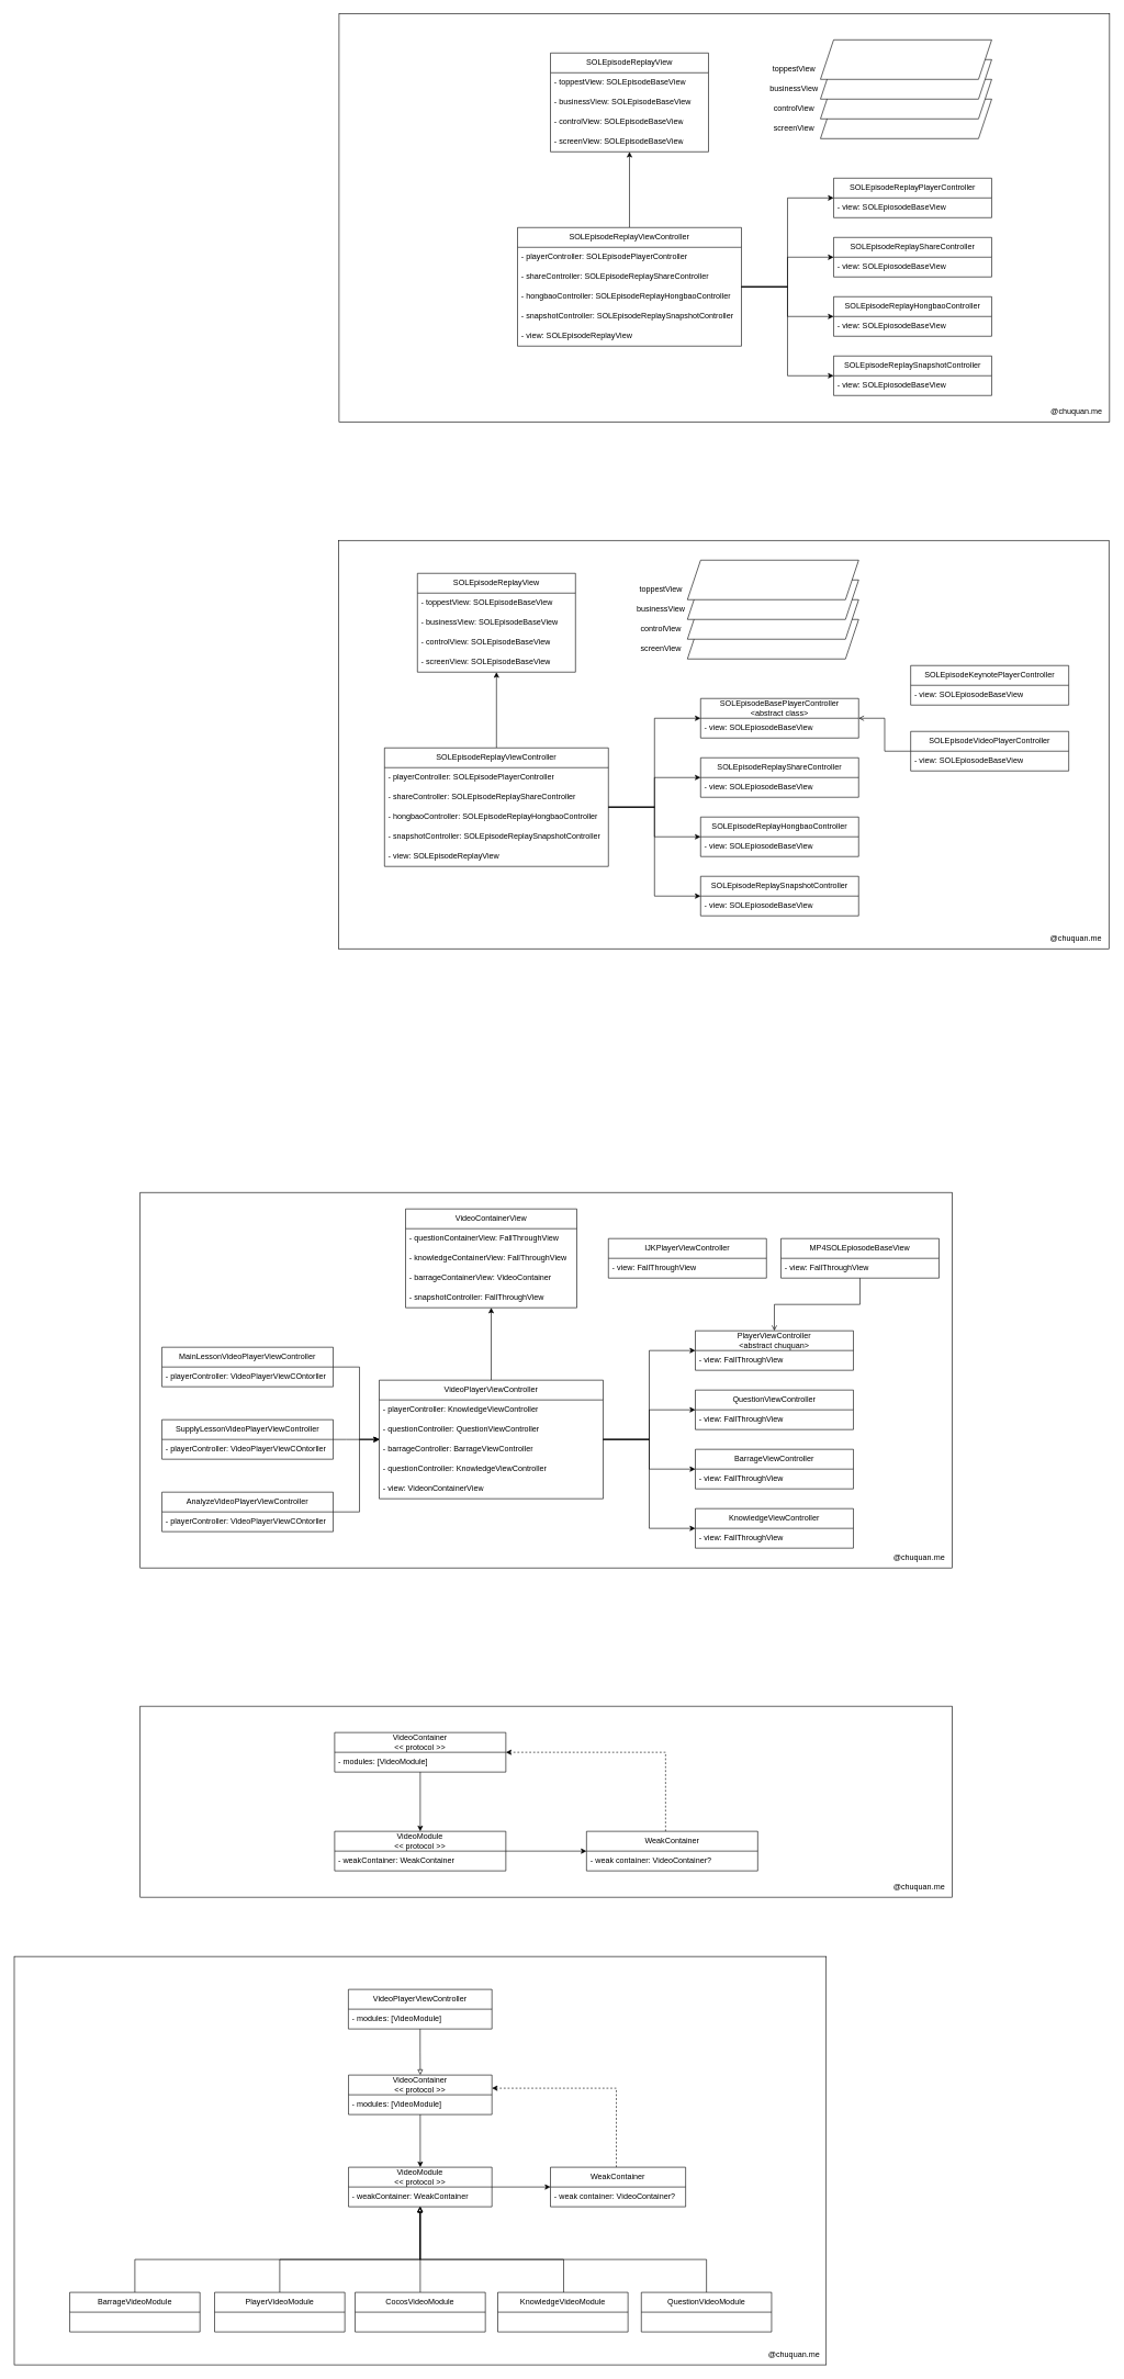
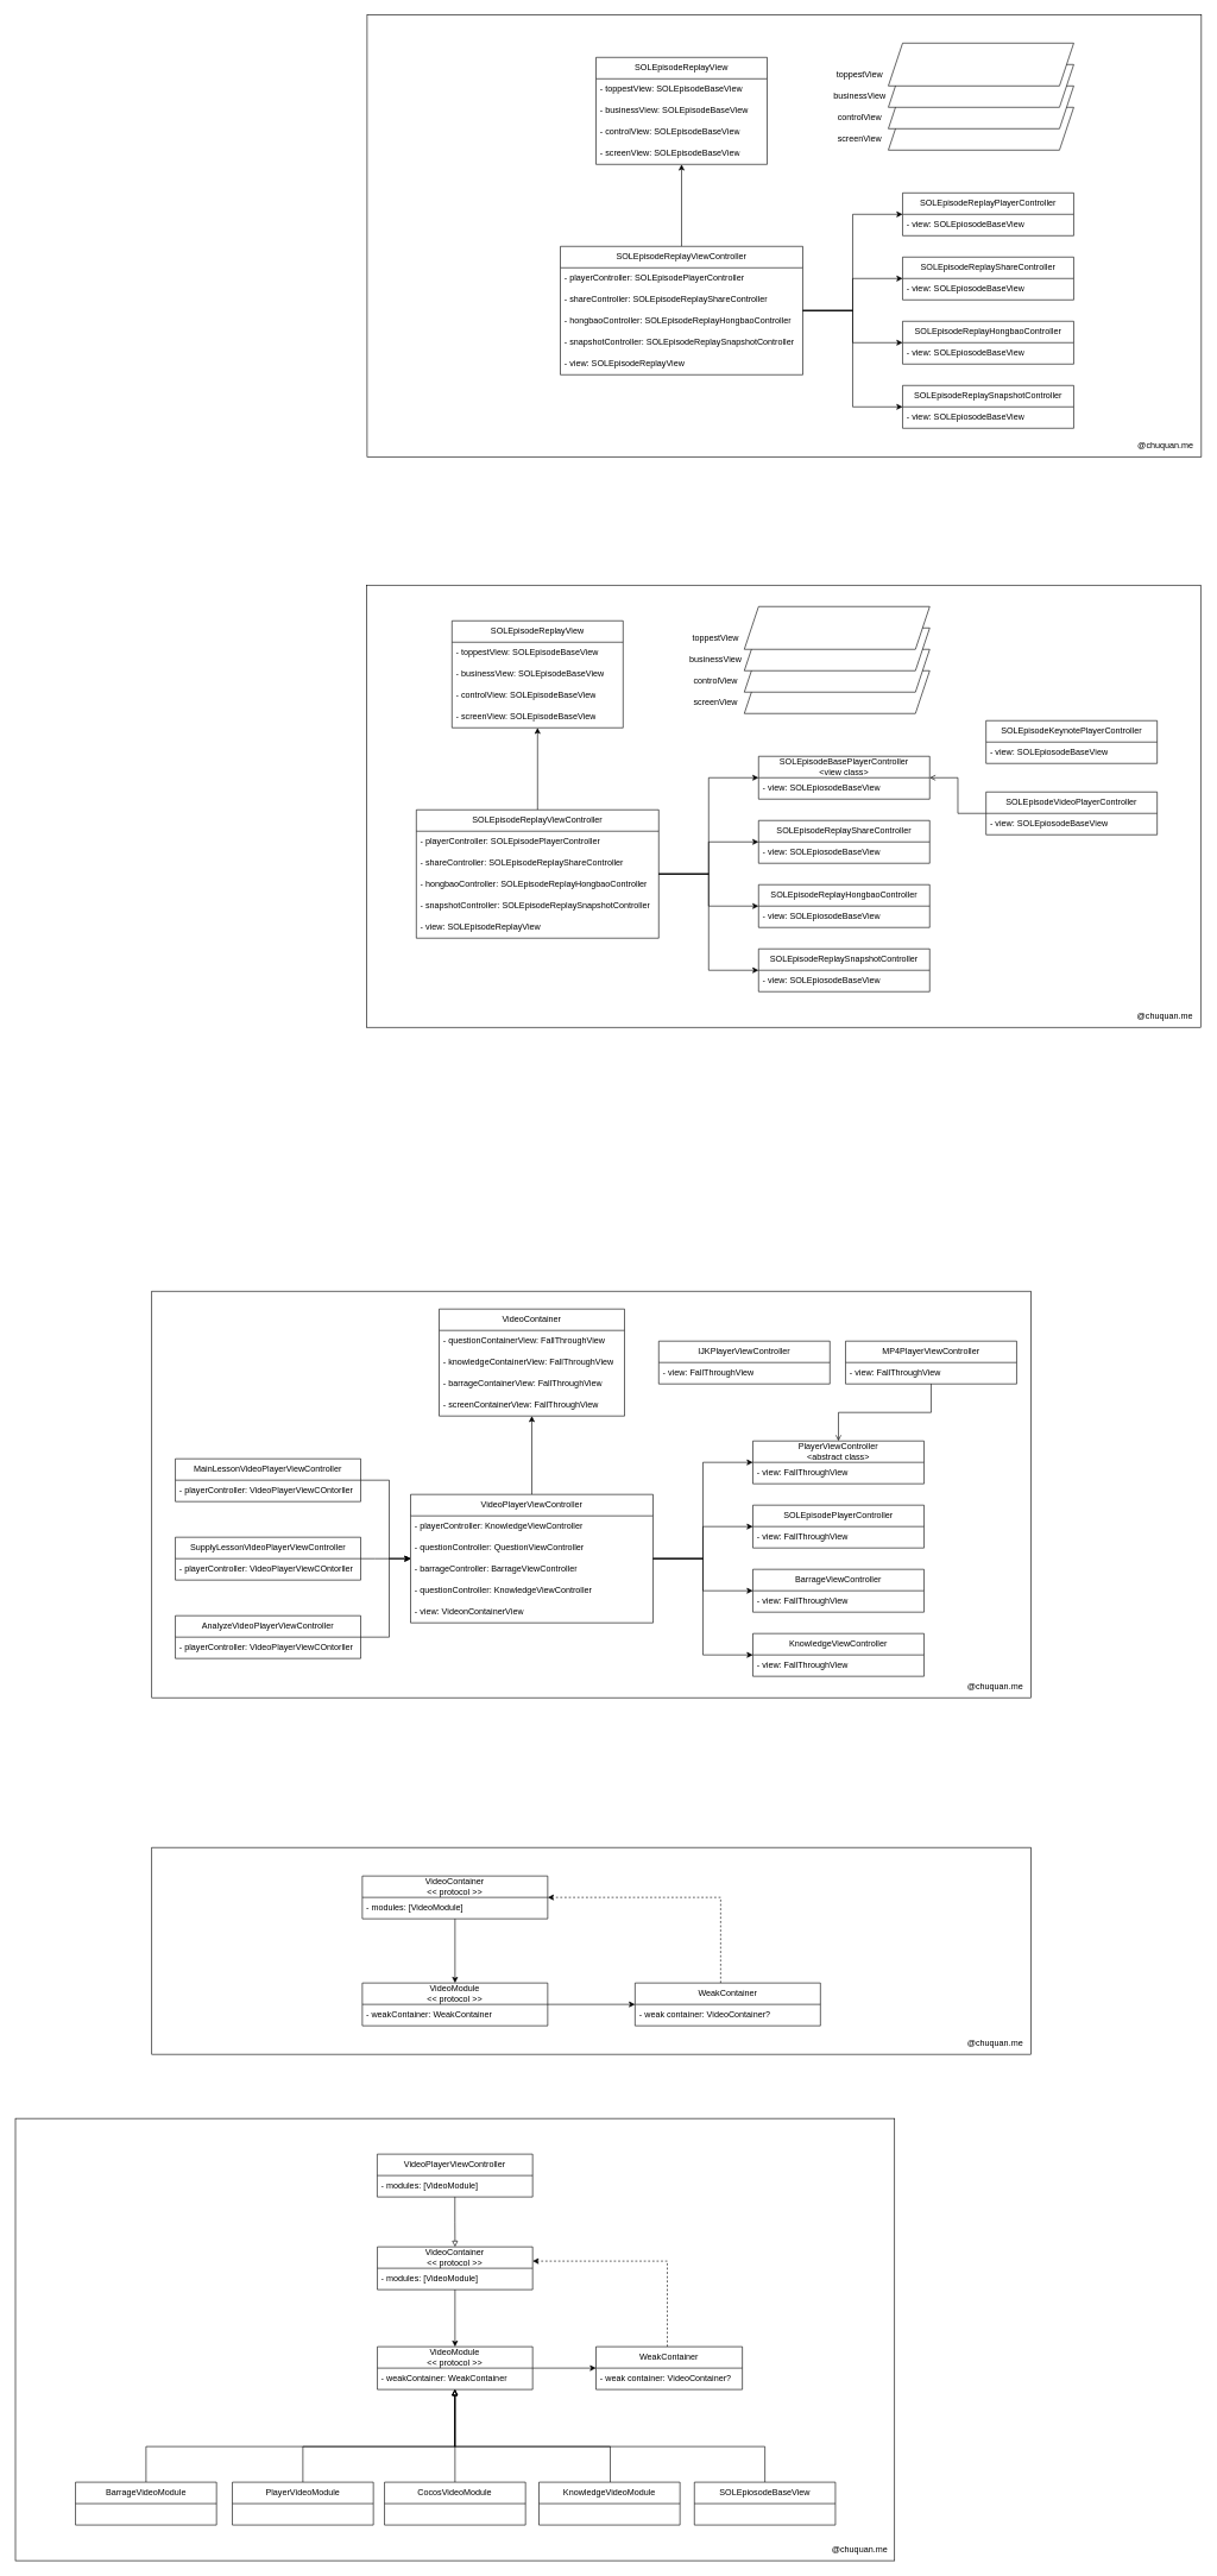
- <mxCell id="56" value="SOLEpisodeBasePlayerController&lt;div&gt;&amp;lt;abstract class&amp;gt;&lt;/div&gt;" style="swimlane;fontStyle=0;childLayout=stackLayout;horizontal=1;startSize=30;horizontalStack=0;resizeParent=1;resizeParentMax=0;resizeLast=0;collapsible=1;marginBottom=0;whiteSpace=wrap;html=1;" vertex="1" parent="1"><mxGeometry x="1063" y="1060" width="240" height="60" as="geometry" /></mxCell>
+ <mxCell id="56" value="SOLEpisodeBasePlayerController&lt;div&gt;&amp;lt;view class&amp;gt;&lt;/div&gt;" style="swimlane;fontStyle=0;childLayout=stackLayout;horizontal=1;startSize=30;horizontalStack=0;resizeParent=1;resizeParentMax=0;resizeLast=0;collapsible=1;marginBottom=0;whiteSpace=wrap;html=1;" vertex="1" parent="1"><mxGeometry x="1063" y="1060" width="240" height="60" as="geometry" /></mxCell>
- <mxCell id="97" value="VideoContainerView" style="swimlane;fontStyle=0;childLayout=stackLayout;horizontal=1;startSize=30;horizontalStack=0;resizeParent=1;resizeParentMax=0;resizeLast=0;collapsible=1;marginBottom=0;whiteSpace=wrap;html=1;" vertex="1" parent="1"><mxGeometry x="615" y="1835" width="260" height="150" as="geometry" /></mxCell>
+ <mxCell id="97" value="VideoContainer" style="swimlane;fontStyle=0;childLayout=stackLayout;horizontal=1;startSize=30;horizontalStack=0;resizeParent=1;resizeParentMax=0;resizeLast=0;collapsible=1;marginBottom=0;whiteSpace=wrap;html=1;" vertex="1" parent="1"><mxGeometry x="615" y="1835" width="260" height="150" as="geometry" /></mxCell>
- <mxCell id="105" value="MP4SOLEpiosodeBaseView" style="swimlane;fontStyle=0;childLayout=stackLayout;horizontal=1;startSize=30;horizontalStack=0;resizeParent=1;resizeParentMax=0;resizeLast=0;collapsible=1;marginBottom=0;whiteSpace=wrap;html=1;" vertex="1" parent="1"><mxGeometry x="1185" y="1880" width="240" height="60" as="geometry" /></mxCell>
+ <mxCell id="105" value="MP4PlayerViewController" style="swimlane;fontStyle=0;childLayout=stackLayout;horizontal=1;startSize=30;horizontalStack=0;resizeParent=1;resizeParentMax=0;resizeLast=0;collapsible=1;marginBottom=0;whiteSpace=wrap;html=1;" vertex="1" parent="1"><mxGeometry x="1185" y="1880" width="240" height="60" as="geometry" /></mxCell>
- <mxCell id="100" value="- barrageContainerView: VideoContainer" style="text;strokeColor=none;fillColor=none;align=left;verticalAlign=middle;spacingLeft=4;spacingRight=4;overflow=hidden;points=[[0,0.5],[1,0.5]];portConstraint=eastwest;rotatable=0;whiteSpace=wrap;html=1;" vertex="1" parent="97"><mxGeometry y="90" width="260" height="30" as="geometry" /></mxCell>
+ <mxCell id="100" value="- barrageContainerView: FallThroughView" style="text;strokeColor=none;fillColor=none;align=left;verticalAlign=middle;spacingLeft=4;spacingRight=4;overflow=hidden;points=[[0,0.5],[1,0.5]];portConstraint=eastwest;rotatable=0;whiteSpace=wrap;html=1;" vertex="1" parent="97"><mxGeometry y="90" width="260" height="30" as="geometry" /></mxCell>
- <mxCell id="101" value="- snapshotController: FallThroughView" style="text;strokeColor=none;fillColor=none;align=left;verticalAlign=middle;spacingLeft=4;spacingRight=4;overflow=hidden;points=[[0,0.5],[1,0.5]];portConstraint=eastwest;rotatable=0;whiteSpace=wrap;html=1;" vertex="1" parent="97"><mxGeometry y="120" width="260" height="30" as="geometry" /></mxCell>
+ <mxCell id="101" value="- screenContainerView: FallThroughView" style="text;strokeColor=none;fillColor=none;align=left;verticalAlign=middle;spacingLeft=4;spacingRight=4;overflow=hidden;points=[[0,0.5],[1,0.5]];portConstraint=eastwest;rotatable=0;whiteSpace=wrap;html=1;" vertex="1" parent="97"><mxGeometry y="120" width="260" height="30" as="geometry" /></mxCell>
- <mxCell id="95" value="&lt;div&gt;PlayerViewController&lt;/div&gt;&lt;div&gt;&amp;lt;abstract chuquan&amp;gt;&lt;/div&gt;" style="swimlane;fontStyle=0;childLayout=stackLayout;horizontal=1;startSize=30;horizontalStack=0;resizeParent=1;resizeParentMax=0;resizeLast=0;collapsible=1;marginBottom=0;whiteSpace=wrap;html=1;" vertex="1" parent="1"><mxGeometry x="1055" y="2020" width="240" height="60" as="geometry" /></mxCell>
+ <mxCell id="95" value="&lt;div&gt;PlayerViewController&lt;/div&gt;&lt;div&gt;&amp;lt;abstract class&amp;gt;&lt;/div&gt;" style="swimlane;fontStyle=0;childLayout=stackLayout;horizontal=1;startSize=30;horizontalStack=0;resizeParent=1;resizeParentMax=0;resizeLast=0;collapsible=1;marginBottom=0;whiteSpace=wrap;html=1;" vertex="1" parent="1"><mxGeometry x="1055" y="2020" width="240" height="60" as="geometry" /></mxCell>
- <mxCell id="93" value="QuestionViewController" style="swimlane;fontStyle=0;childLayout=stackLayout;horizontal=1;startSize=30;horizontalStack=0;resizeParent=1;resizeParentMax=0;resizeLast=0;collapsible=1;marginBottom=0;whiteSpace=wrap;html=1;" vertex="1" parent="1"><mxGeometry x="1055" y="2110" width="240" height="60" as="geometry" /></mxCell>
+ <mxCell id="93" value="SOLEpisodePlayerController" style="swimlane;fontStyle=0;childLayout=stackLayout;horizontal=1;startSize=30;horizontalStack=0;resizeParent=1;resizeParentMax=0;resizeLast=0;collapsible=1;marginBottom=0;whiteSpace=wrap;html=1;" vertex="1" parent="1"><mxGeometry x="1055" y="2110" width="240" height="60" as="geometry" /></mxCell>
- <mxCell id="150" value="QuestionVideoModule" style="swimlane;fontStyle=0;childLayout=stackLayout;horizontal=1;startSize=30;horizontalStack=0;resizeParent=1;resizeParentMax=0;resizeLast=0;collapsible=1;marginBottom=0;whiteSpace=wrap;html=1;" vertex="1" parent="1"><mxGeometry x="973" y="3480" width="197.75" height="60" as="geometry" /></mxCell>
+ <mxCell id="150" value="SOLEpiosodeBaseView" style="swimlane;fontStyle=0;childLayout=stackLayout;horizontal=1;startSize=30;horizontalStack=0;resizeParent=1;resizeParentMax=0;resizeLast=0;collapsible=1;marginBottom=0;whiteSpace=wrap;html=1;" vertex="1" parent="1"><mxGeometry x="973" y="3480" width="197.75" height="60" as="geometry" /></mxCell>
